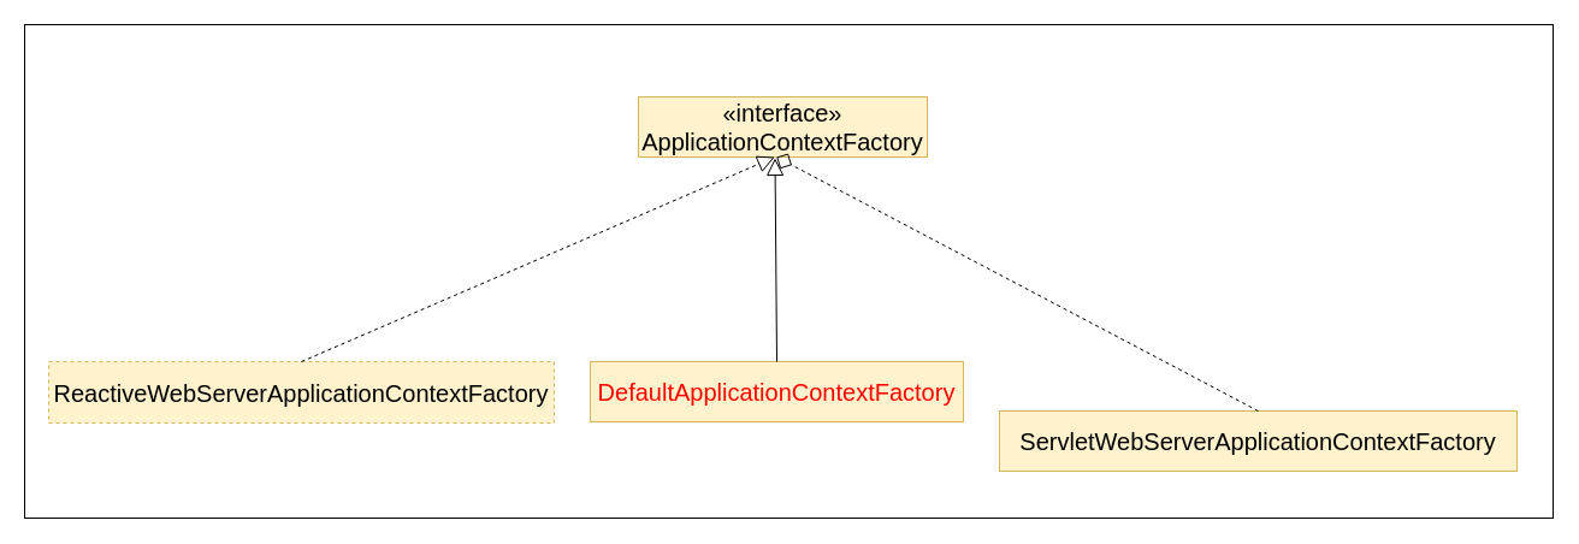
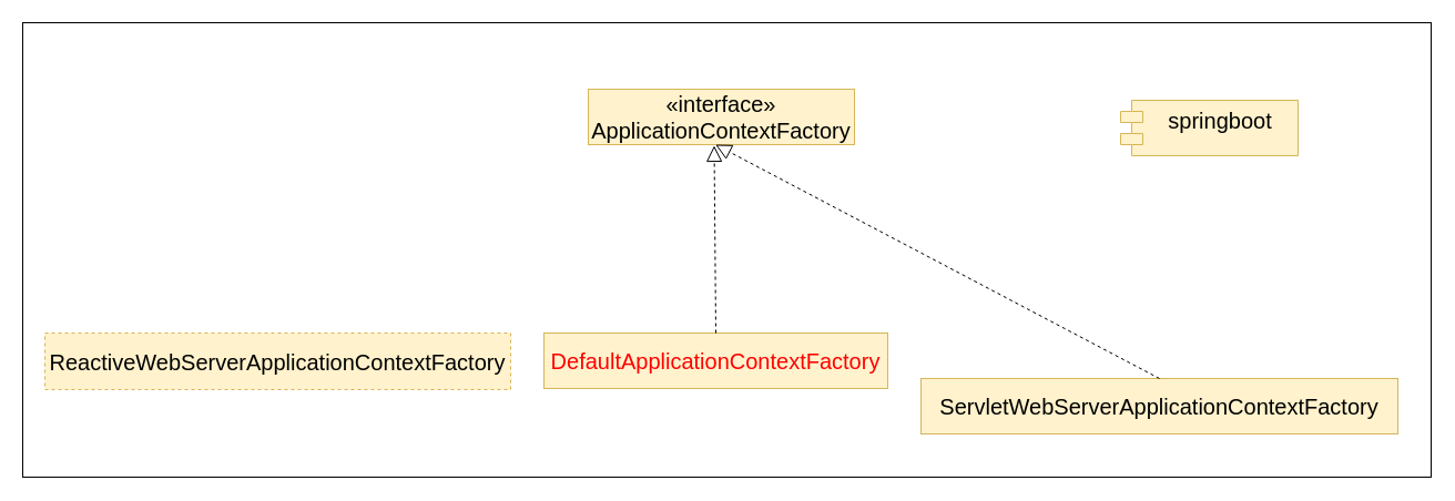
+ <mxCell id="7" value="springboot&lt;div&gt;&lt;br&gt;&lt;/div&gt;" style="shape=module;align=left;spacingLeft=20;align=center;verticalAlign=top;whiteSpace=wrap;html=1;fontSize=20;fillColor=#fff2cc;strokeColor=#d6b656;" parent="1" vertex="1"><mxGeometry x="1010" y="90" width="160" height="50" as="geometry" /></mxCell>
- <mxCell id="10" value="" style="endArrow=diamond;dashed=1;endFill=0;endSize=12;html=1;rounded=0;exitX=0.5;exitY=0;exitDx=0;exitDy=0;entryX=0.478;entryY=1;entryDx=0;entryDy=0;entryPerimeter=0;" parent="1" source="6" target="5" edge="1"><mxGeometry width="160" relative="1" as="geometry"><mxPoint x="870" y="190" as="sourcePoint" /><mxPoint x="1030" y="190" as="targetPoint" /></mxGeometry></mxCell>
+ <mxCell id="10" value="" style="endArrow=block;dashed=1;endFill=0;endSize=12;html=1;rounded=0;exitX=0.5;exitY=0;exitDx=0;exitDy=0;entryX=0.478;entryY=1;entryDx=0;entryDy=0;entryPerimeter=0;" parent="1" source="6" target="5" edge="1"><mxGeometry width="160" relative="1" as="geometry"><mxPoint x="870" y="190" as="sourcePoint" /><mxPoint x="1030" y="190" as="targetPoint" /></mxGeometry></mxCell>
- <mxCell id="8" value="" style="endArrow=block;dashed=1;endFill=0;endSize=12;html=1;rounded=0;exitX=0.5;exitY=0;exitDx=0;exitDy=0;entryX=0.472;entryY=1.001;entryDx=0;entryDy=0;entryPerimeter=0;" parent="1" source="3" target="5" edge="1"><mxGeometry width="160" relative="1" as="geometry"><mxPoint x="290" y="260" as="sourcePoint" /><mxPoint x="450" y="260" as="targetPoint" /></mxGeometry></mxCell>
- <mxCell id="9" value="" style="endArrow=block;dashed=0;endFill=0;endSize=12;html=1;rounded=0;exitX=0.5;exitY=0;exitDx=0;exitDy=0;entryX=0.473;entryY=1.019;entryDx=0;entryDy=0;entryPerimeter=0;" parent="1" source="4" target="5" edge="1"><mxGeometry width="160" relative="1" as="geometry"><mxPoint x="610" y="210" as="sourcePoint" /><mxPoint x="770" y="210" as="targetPoint" /></mxGeometry></mxCell>
+ <mxCell id="9" value="" style="endArrow=block;dashed=1;endFill=0;endSize=12;html=1;rounded=0;exitX=0.5;exitY=0;exitDx=0;exitDy=0;entryX=0.473;entryY=1.019;entryDx=0;entryDy=0;entryPerimeter=0;" parent="1" source="4" target="5" edge="1"><mxGeometry width="160" relative="1" as="geometry"><mxPoint x="610" y="210" as="sourcePoint" /><mxPoint x="770" y="210" as="targetPoint" /></mxGeometry></mxCell>
